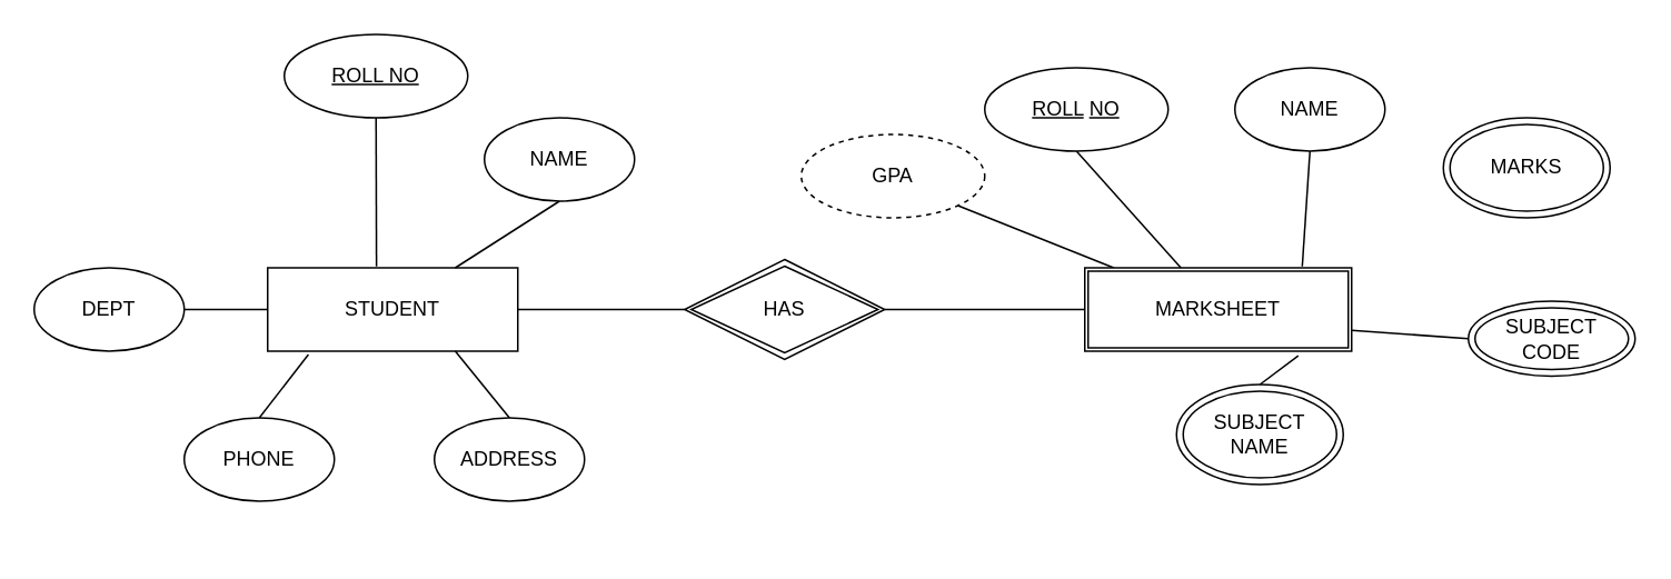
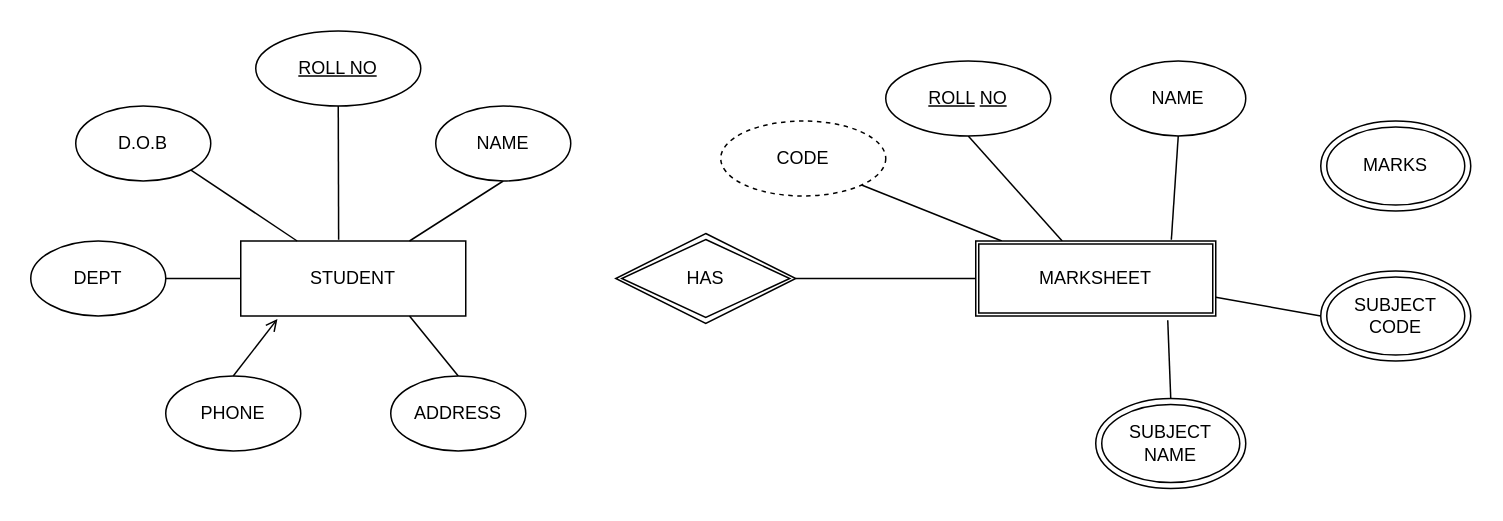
+ <mxCell id="7" value="D.O.B" style="ellipse;whiteSpace=wrap;html=1;" parent="1" vertex="1"><mxGeometry x="50" y="70" width="90" height="50" as="geometry" /></mxCell>
- <mxCell id="19" value="MARKS" style="ellipse;shape=doubleEllipse;whiteSpace=wrap;html=1;" parent="1" vertex="1"><mxGeometry x="865" y="70" width="100" height="60" as="geometry" /></mxCell>
+ <mxCell id="19" value="MARKS" style="ellipse;shape=doubleEllipse;whiteSpace=wrap;html=1;" parent="1" vertex="1"><mxGeometry x="880" y="80" width="100" height="60" as="geometry" /></mxCell>
- <mxCell id="21" value="GPA" style="ellipse;whiteSpace=wrap;lines=dottedhtml=1;dashed=1;" parent="1" vertex="1"><mxGeometry x="480" y="80" width="110" height="50" as="geometry" /></mxCell>
+ <mxCell id="21" value="CODE" style="ellipse;whiteSpace=wrap;lines=dottedhtml=1;dashed=1;" parent="1" vertex="1"><mxGeometry x="480" y="80" width="110" height="50" as="geometry" /></mxCell>
+ <mxCell id="6" style="edgeStyle=none;rounded=0;orthogonalLoop=1;jettySize=auto;html=1;exitX=1;exitY=1;exitDx=0;exitDy=0;endArrow=none;endFill=0;" edge="1" parent="1" source="7" target="2"><mxGeometry relative="1" as="geometry" /></mxCell>
- <mxCell id="28" style="edgeStyle=none;rounded=0;orthogonalLoop=1;jettySize=auto;html=1;exitX=0;exitY=0.5;exitDx=0;exitDy=0;endArrow=none;endFill=0;" edge="1" parent="1" source="29" target="2"><mxGeometry relative="1" as="geometry" /></mxCell>
- <mxCell id="18" value="SUBJECT CODE" style="ellipse;shape=doubleEllipse;whiteSpace=wrap;html=1;" parent="1" vertex="1"><mxGeometry x="880" y="180" width="100" height="45" as="geometry" /></mxCell>
+ <mxCell id="18" value="SUBJECT CODE" style="ellipse;shape=doubleEllipse;whiteSpace=wrap;html=1;" parent="1" vertex="1"><mxGeometry x="880" y="180" width="100" height="60" as="geometry" /></mxCell>
- <mxCell id="24" style="edgeStyle=none;rounded=0;orthogonalLoop=1;jettySize=auto;html=1;exitX=0.5;exitY=0;exitDx=0;exitDy=0;entryX=0.163;entryY=1.04;entryDx=0;entryDy=0;entryPerimeter=0;endArrow=none;endFill=0;" edge="1" parent="1" source="10" target="2"><mxGeometry relative="1" as="geometry" /></mxCell>
+ <mxCell id="24" style="edgeStyle=none;rounded=0;orthogonalLoop=1;jettySize=auto;html=1;exitX=0.5;exitY=0;exitDx=0;exitDy=0;entryX=0.163;entryY=1.04;entryDx=0;entryDy=0;entryPerimeter=0;endArrow=open;endFill=0;" edge="1" parent="1" source="10" target="2"><mxGeometry relative="1" as="geometry" /></mxCell>
- <mxCell id="16" value="SUBJECT NAME" style="ellipse;shape=doubleEllipse;whiteSpace=wrap;html=1;" parent="1" vertex="1"><mxGeometry x="705" y="230" width="100" height="60" as="geometry" /></mxCell>
+ <mxCell id="16" value="SUBJECT NAME" style="ellipse;shape=doubleEllipse;whiteSpace=wrap;html=1;" parent="1" vertex="1"><mxGeometry x="730" y="265" width="100" height="60" as="geometry" /></mxCell>
